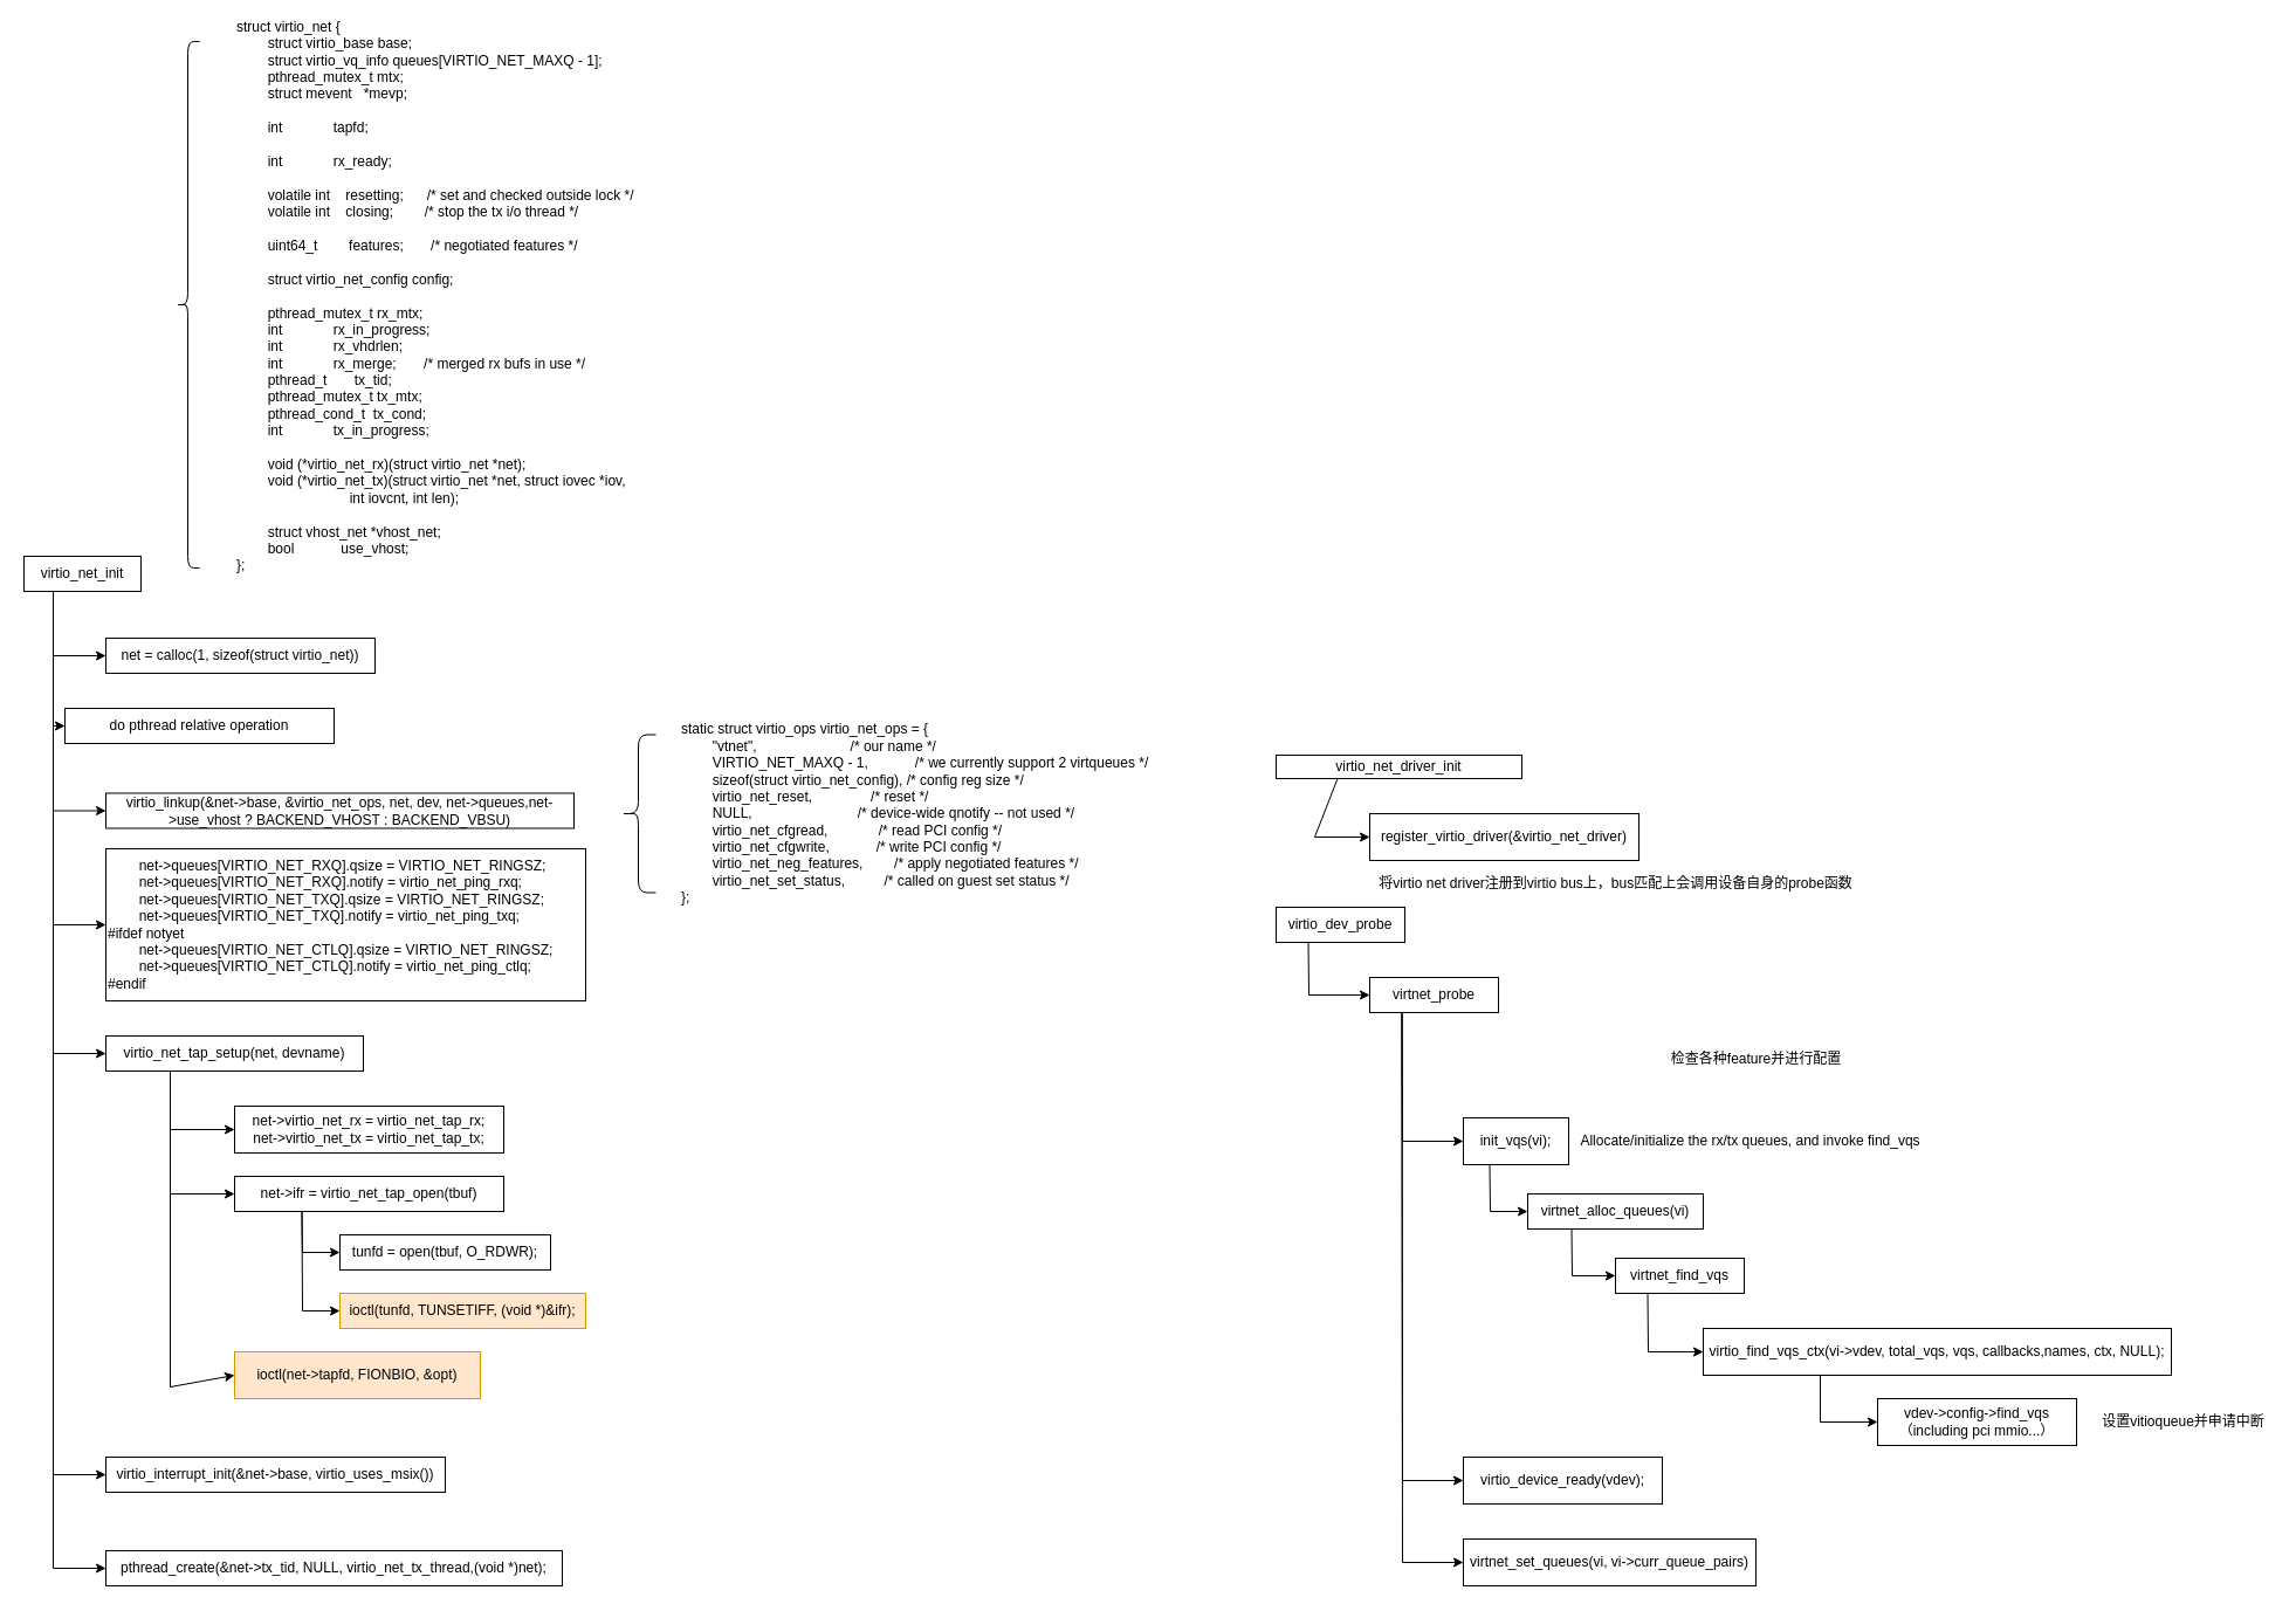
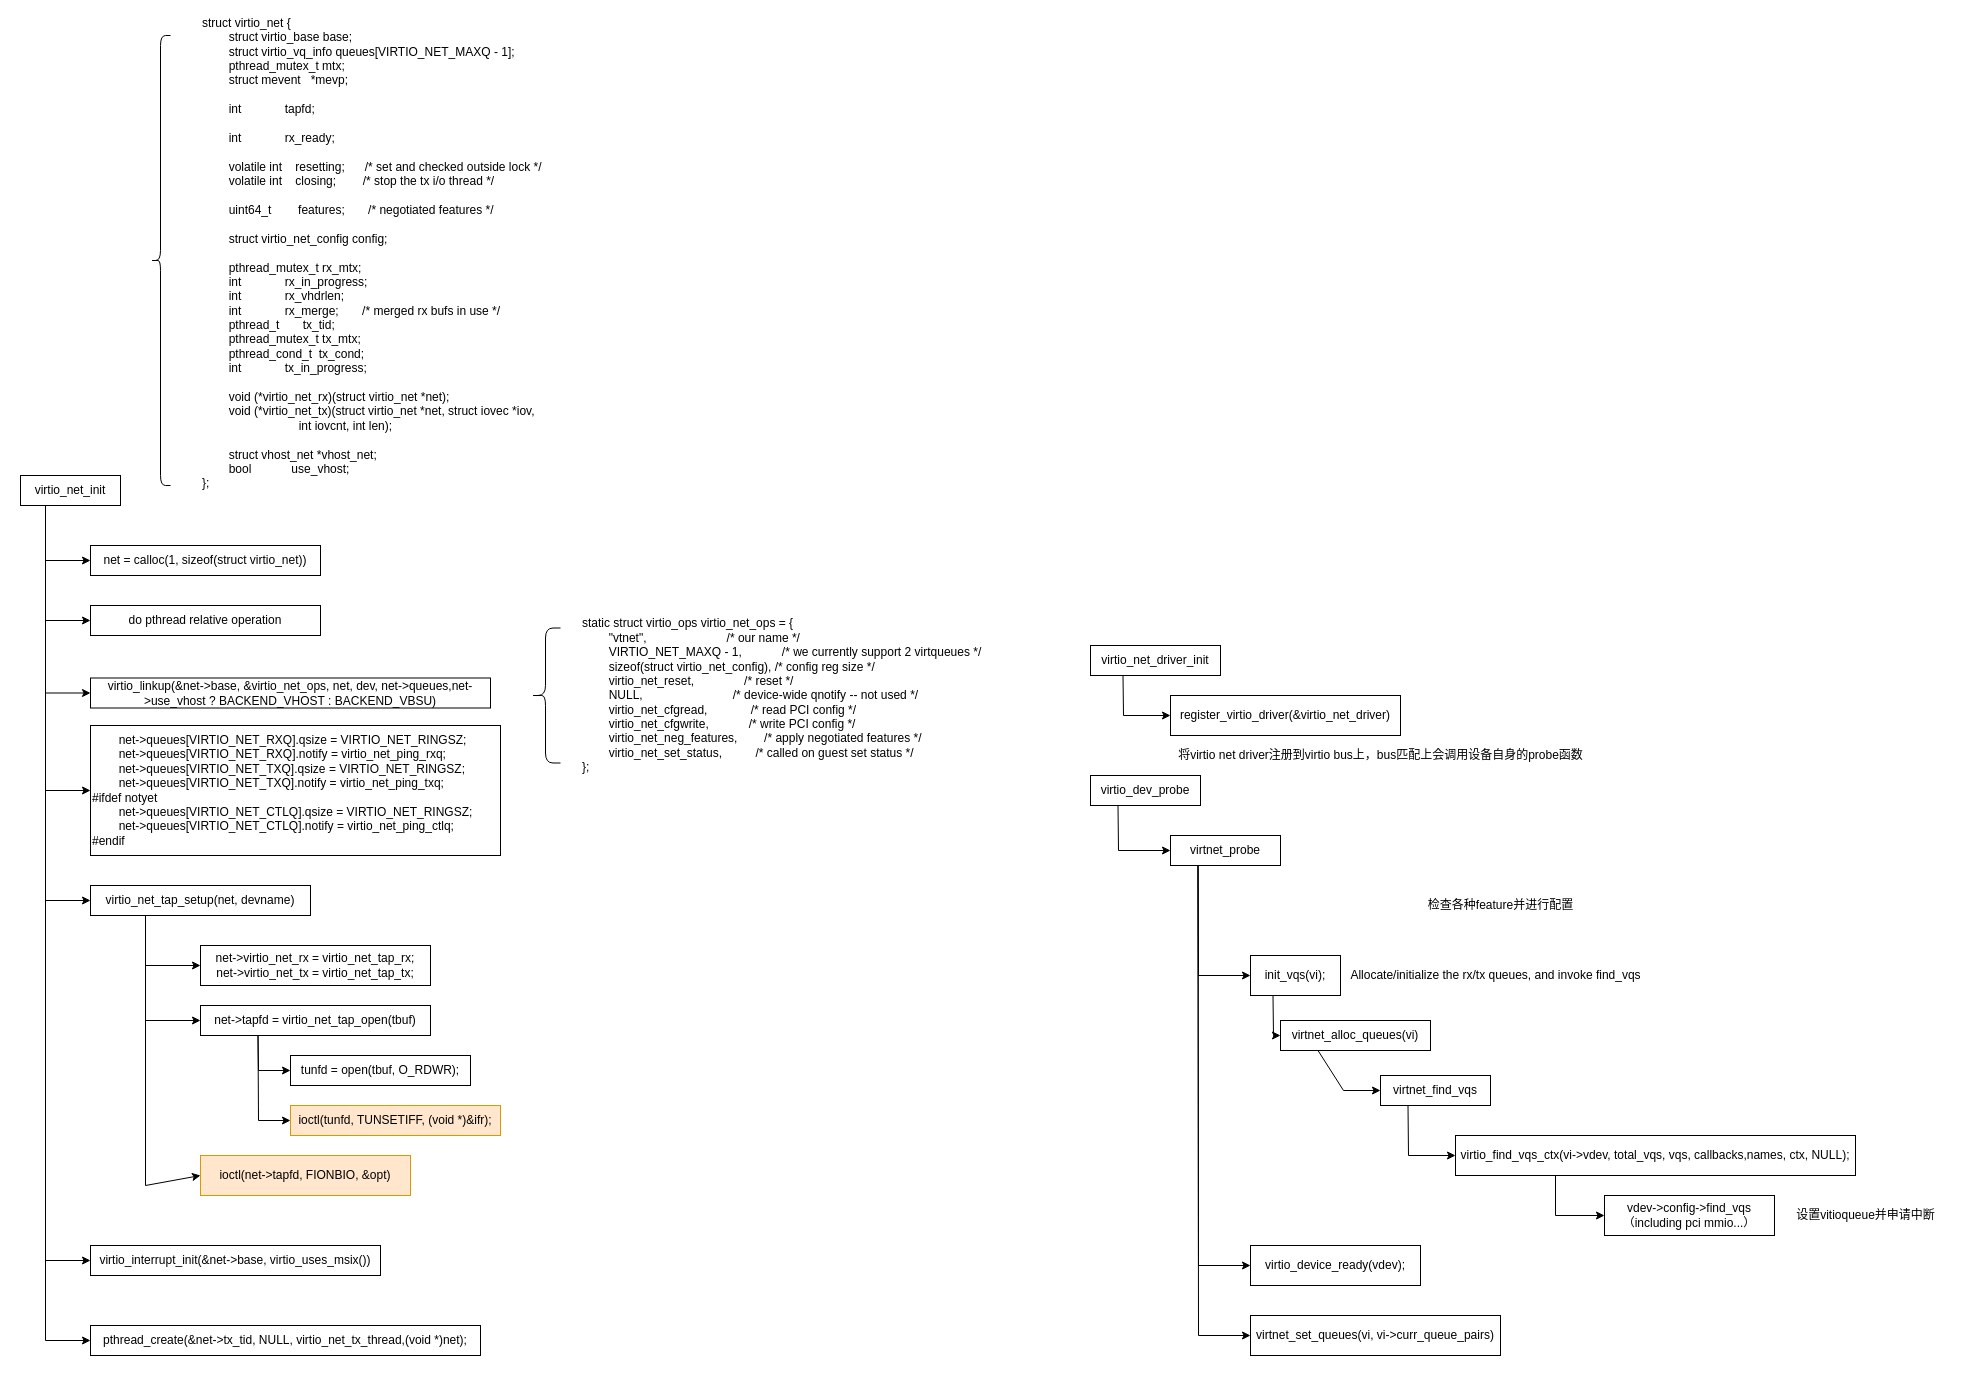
- <mxCell id="11" value="do pthread relative operation" style="whiteSpace=wrap;html=1;" parent="1" vertex="1"><mxGeometry x="55" y="605" width="230" height="30" as="geometry" /></mxCell>
+ <mxCell id="11" value="do pthread relative operation" style="whiteSpace=wrap;html=1;" parent="1" vertex="1"><mxGeometry x="90" y="605" width="230" height="30" as="geometry" /></mxCell>
- <mxCell id="32" value="virtio_net_driver_init" style="whiteSpace=wrap;html=1;" vertex="1" parent="1"><mxGeometry x="1090" y="645" width="210" height="20" as="geometry" /></mxCell>
+ <mxCell id="32" value="virtio_net_driver_init" style="whiteSpace=wrap;html=1;" vertex="1" parent="1"><mxGeometry x="1090" y="645" width="130" height="30" as="geometry" /></mxCell>
- <mxCell id="19" value="net-&amp;gt;ifr = virtio_net_tap_open(tbuf)" style="whiteSpace=wrap;html=1;" parent="1" vertex="1"><mxGeometry x="200" y="1005" width="230" height="30" as="geometry" /></mxCell>
+ <mxCell id="19" value="net-&amp;gt;tapfd = virtio_net_tap_open(tbuf)" style="whiteSpace=wrap;html=1;" parent="1" vertex="1"><mxGeometry x="200" y="1005" width="230" height="30" as="geometry" /></mxCell>
- <mxCell id="42" value="virtnet_alloc_queues(vi)" style="whiteSpace=wrap;html=1;" vertex="1" parent="1"><mxGeometry x="1305" y="1020" width="150" height="30" as="geometry" /></mxCell>
+ <mxCell id="42" value="virtnet_alloc_queues(vi)" style="whiteSpace=wrap;html=1;" vertex="1" parent="1"><mxGeometry x="1280" y="1020" width="150" height="30" as="geometry" /></mxCell>
